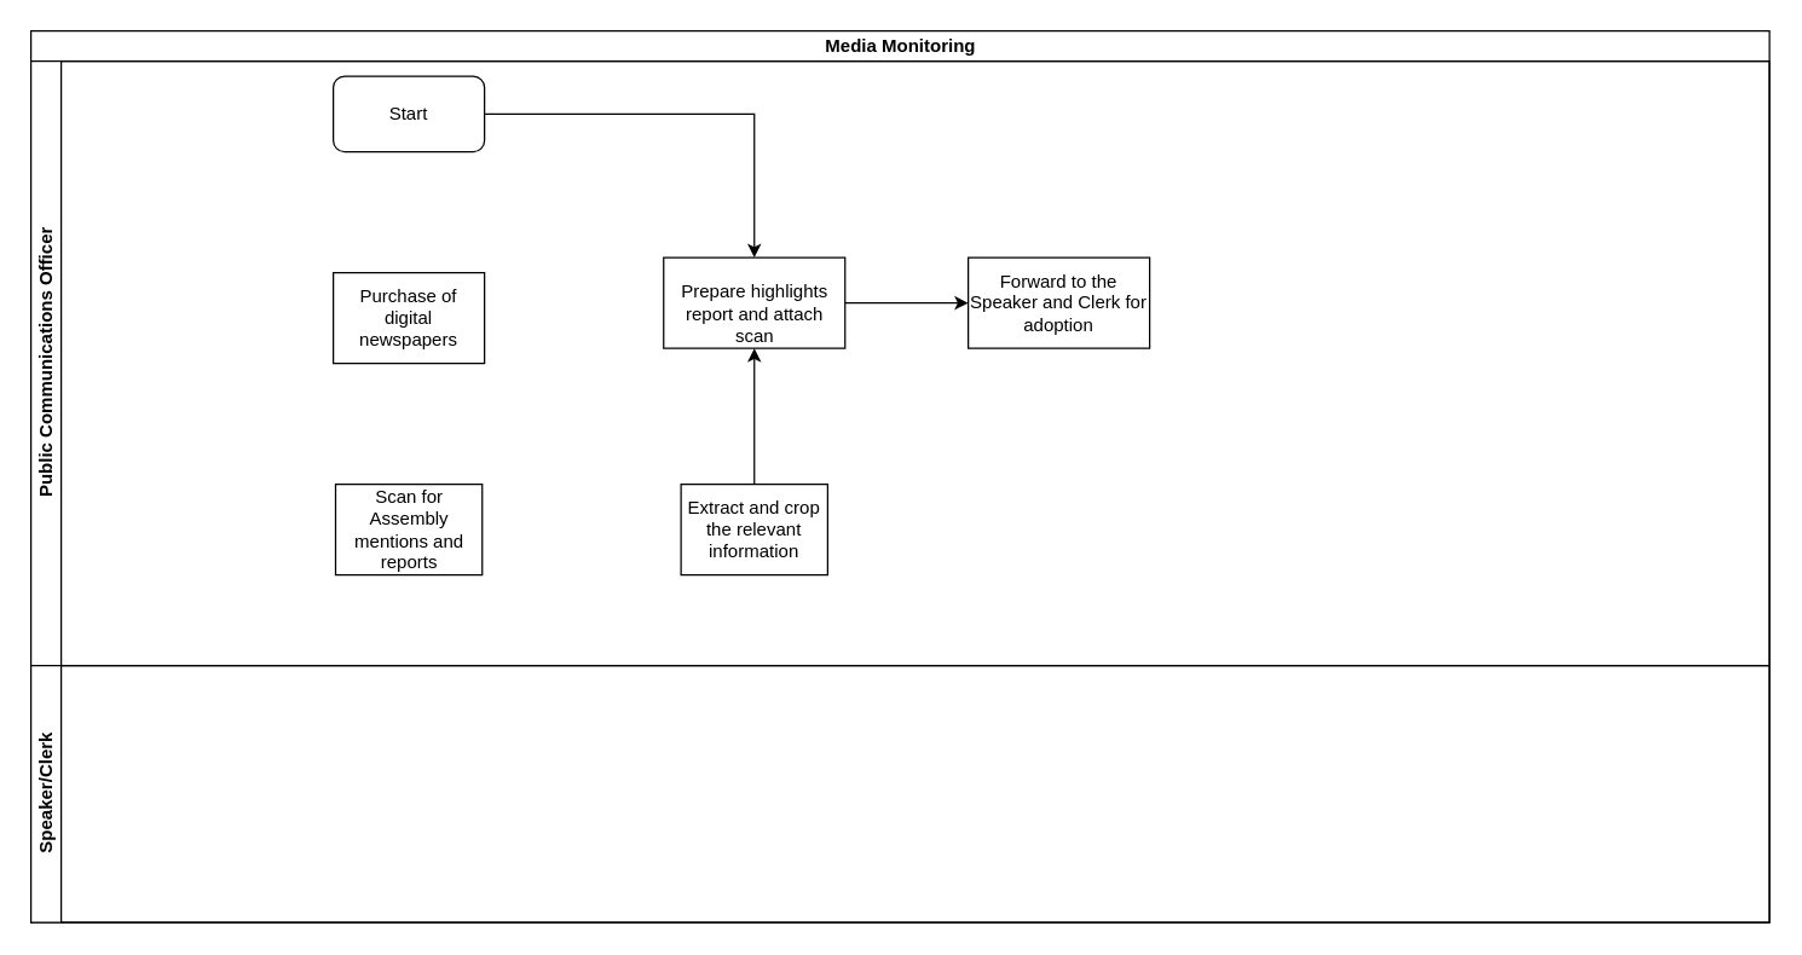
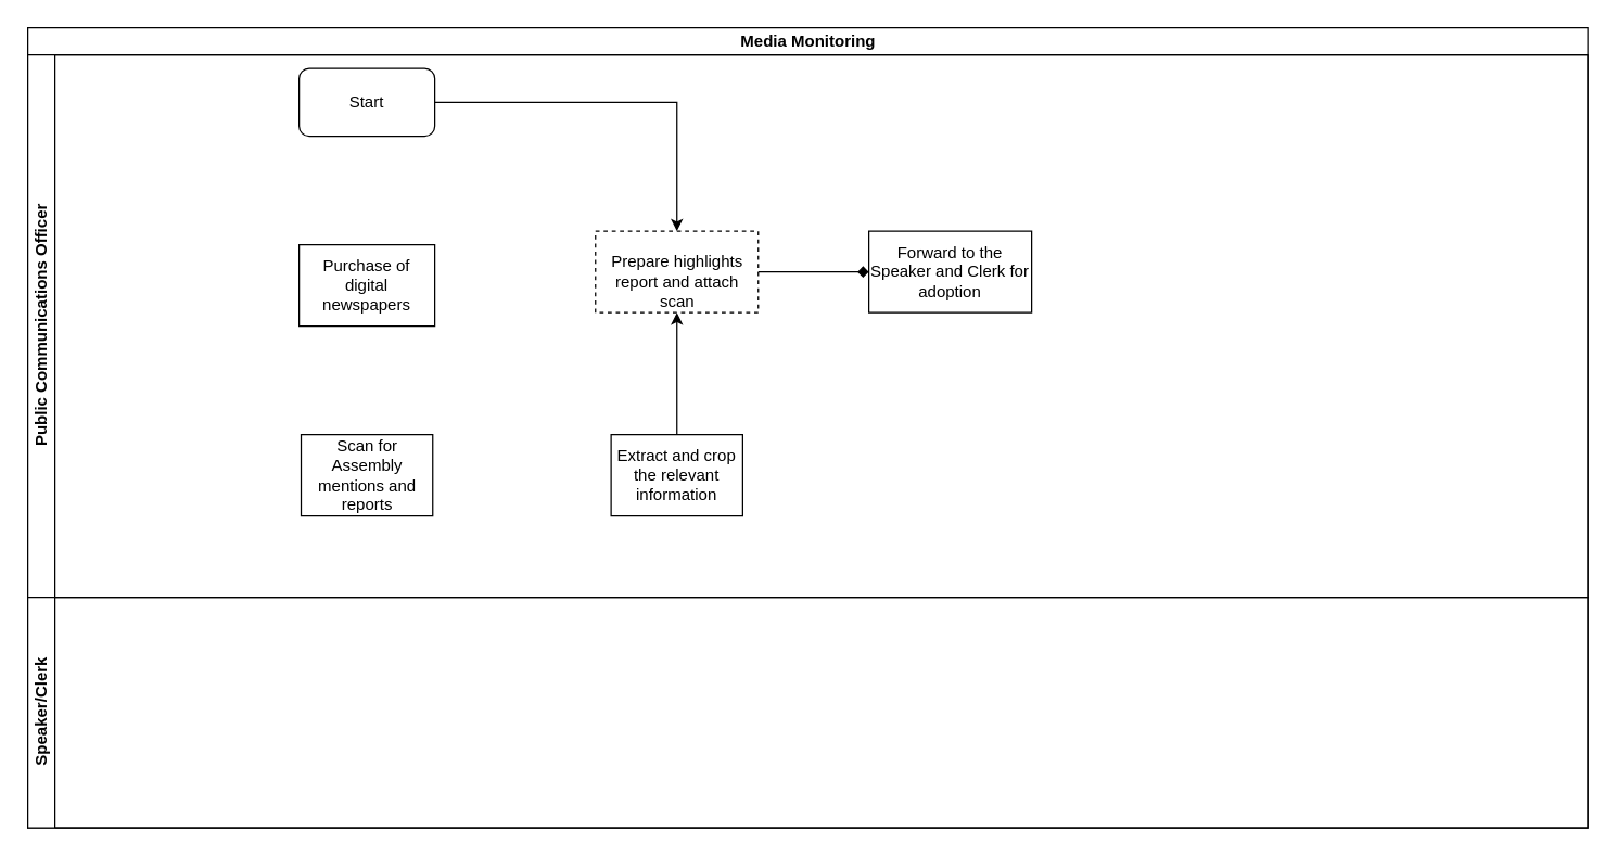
- <mxCell id="6" value="&lt;br/&gt;Prepare highlights report and attach scan &lt;br/&gt;" style="whiteSpace=wrap;html=1;rounded=0;" vertex="1" parent="3"><mxGeometry x="418.5" y="130" width="120" height="60" as="geometry" /></mxCell>
+ <mxCell id="6" value="&lt;br/&gt;Prepare highlights report and attach scan &lt;br/&gt;" style="whiteSpace=wrap;html=1;rounded=0;dashed=1;" vertex="1" parent="3"><mxGeometry x="418.5" y="130" width="120" height="60" as="geometry" /></mxCell>
- <mxCell id="12" value="" style="edgeStyle=orthogonalEdgeStyle;rounded=0;orthogonalLoop=1;jettySize=auto;html=1;" edge="1" parent="3" source="6" target="5"><mxGeometry relative="1" as="geometry" /></mxCell>
+ <mxCell id="12" value="" style="edgeStyle=orthogonalEdgeStyle;rounded=0;orthogonalLoop=1;jettySize=auto;html=1;endArrow=diamond;" edge="1" parent="3" source="6" target="5"><mxGeometry relative="1" as="geometry" /></mxCell>
